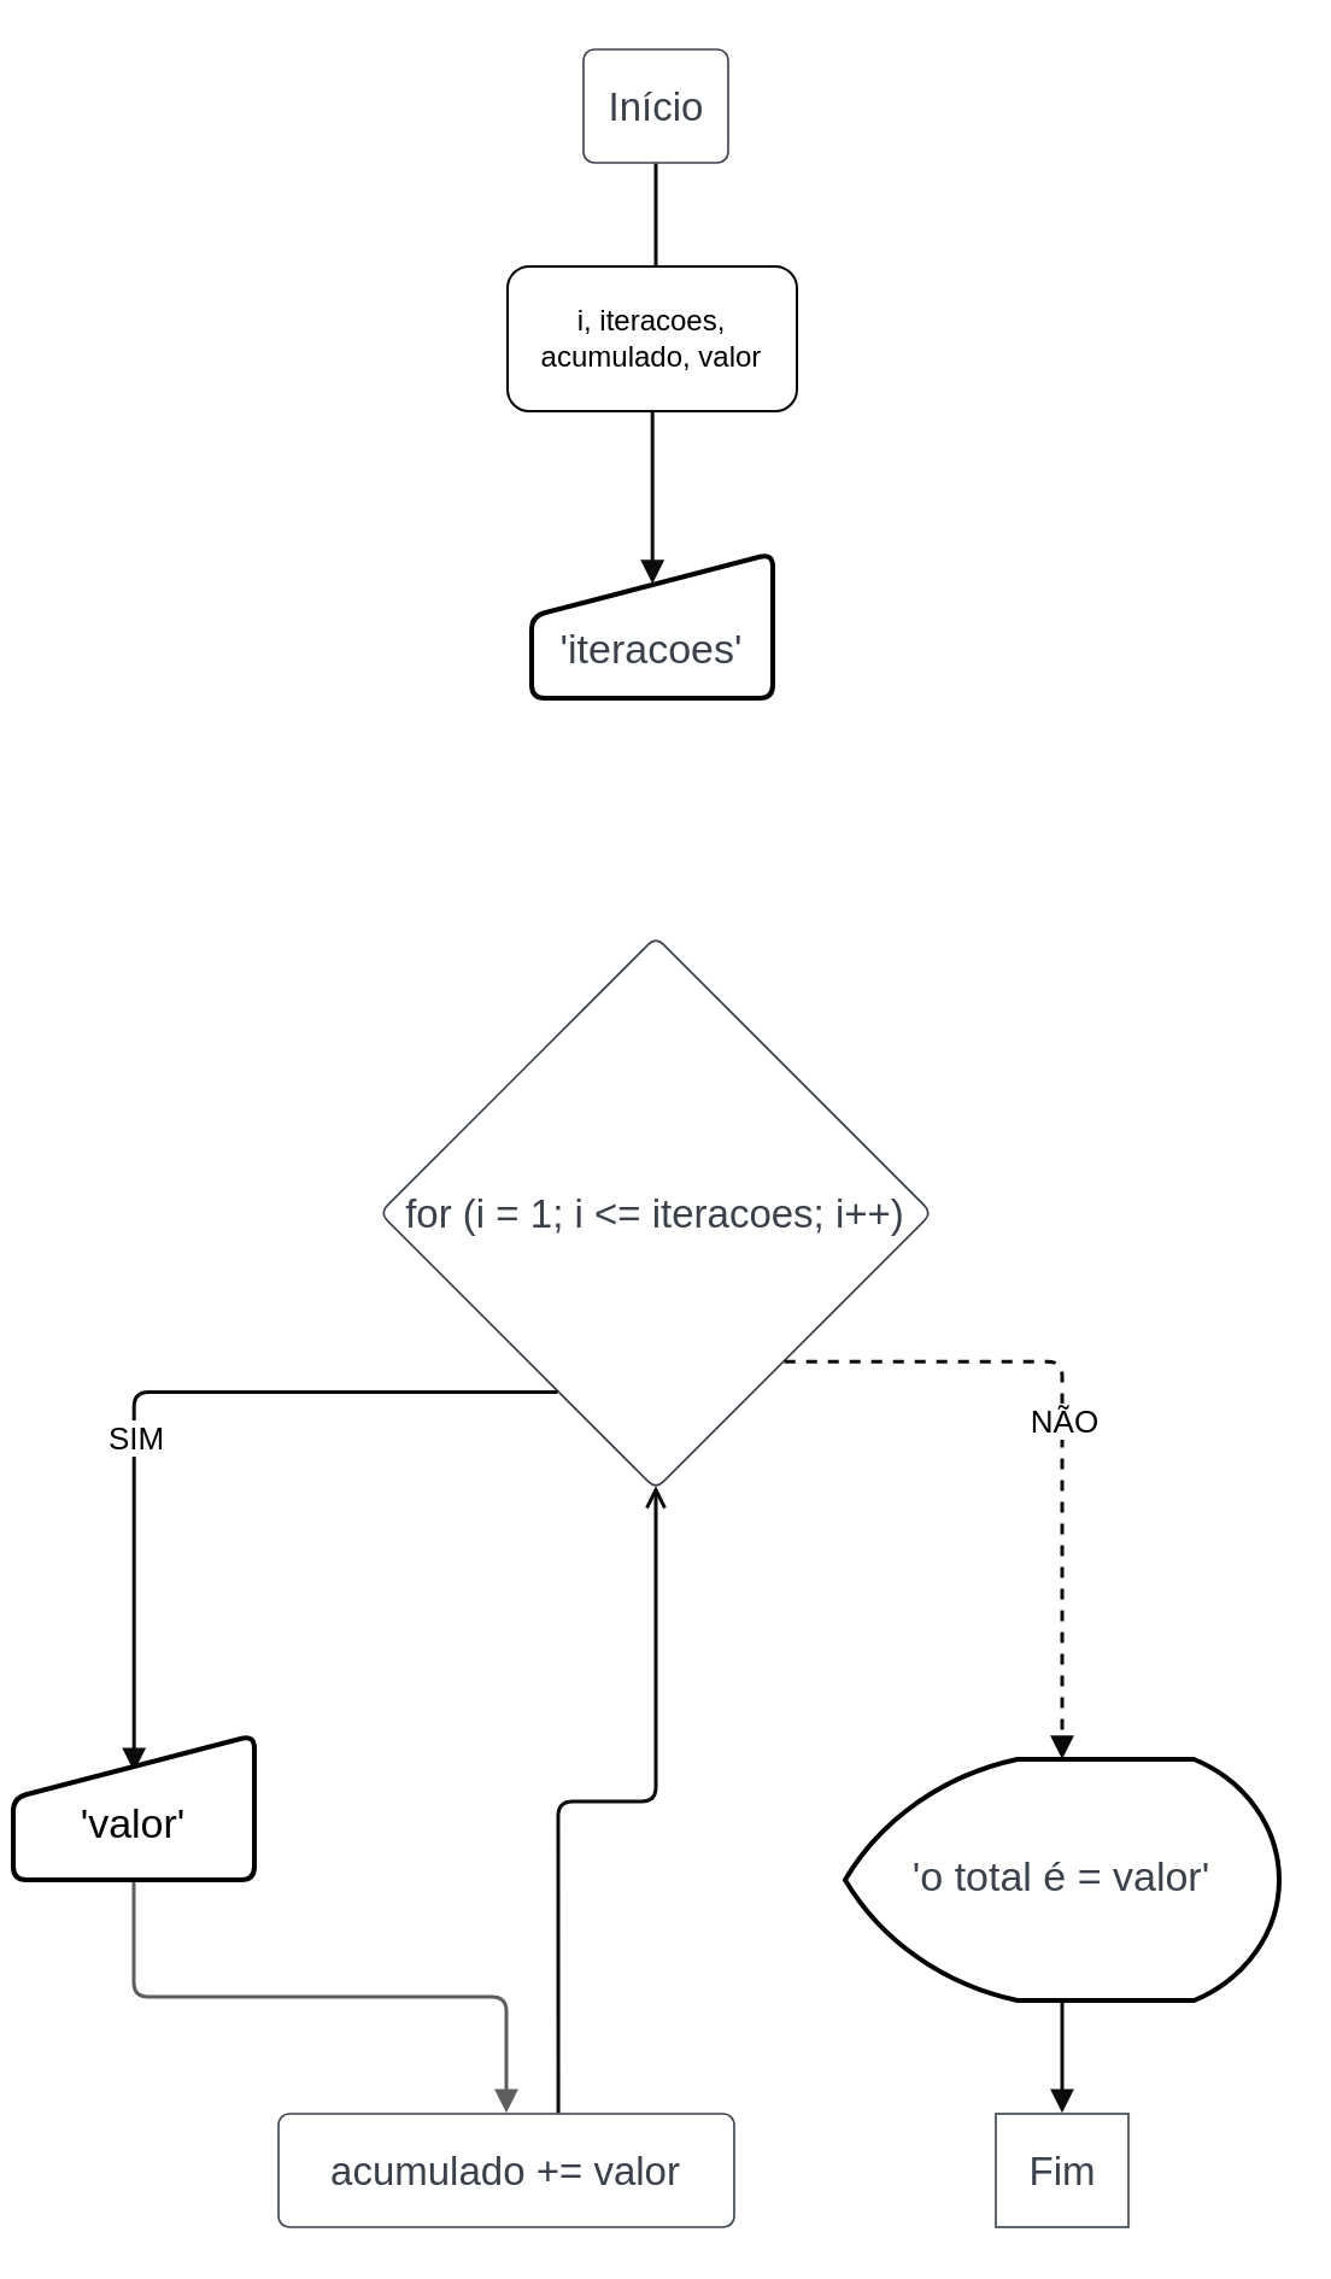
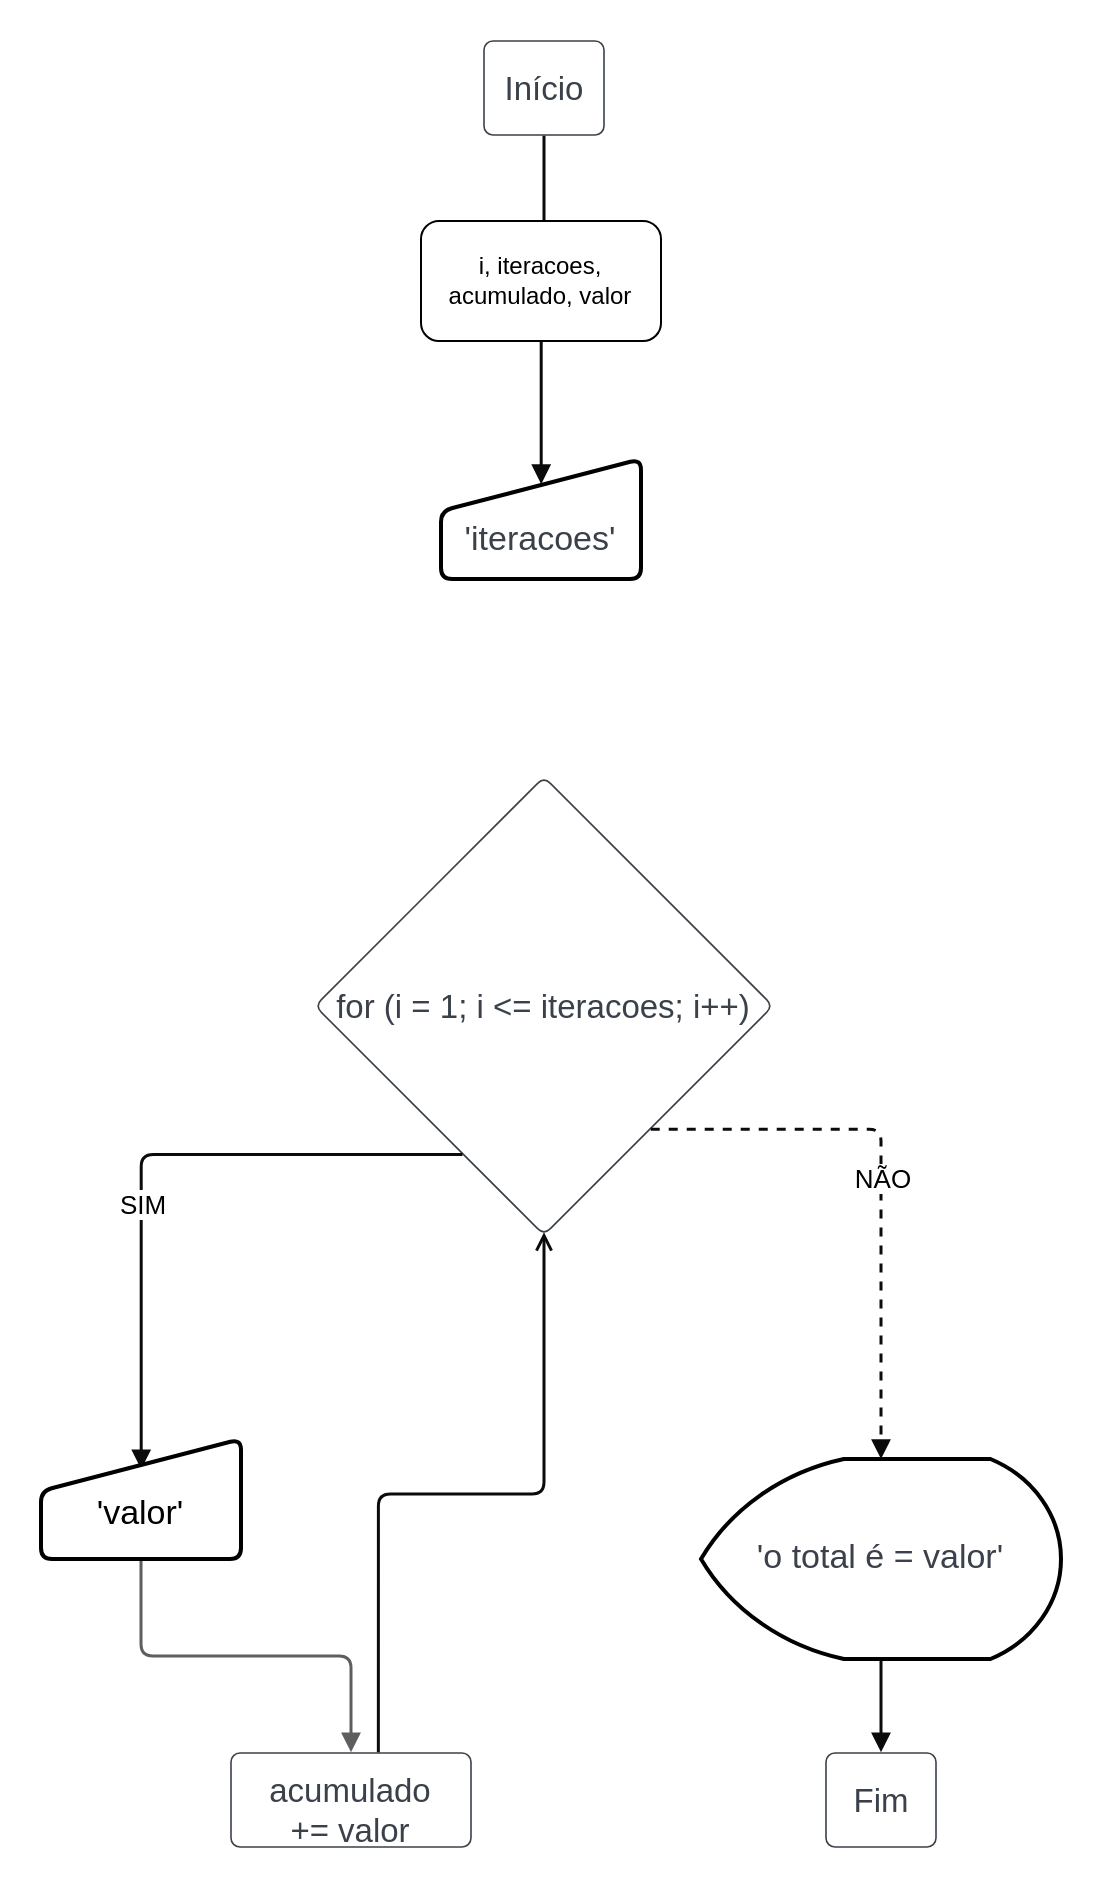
- <mxCell id="18" value="&lt;div&gt;&lt;br&gt;&lt;/div&gt;&lt;div&gt;&lt;font style=&quot;font-size: 17px;&quot;&gt;'valor'&lt;/font&gt;&lt;/div&gt;" style="html=1;strokeWidth=2;shape=manualInput;whiteSpace=wrap;rounded=1;size=26;arcSize=11;" vertex="1" parent="1"><mxGeometry x="5" y="719" width="100" height="60" as="geometry" /></mxCell>
+ <mxCell id="18" value="&lt;div&gt;&lt;br&gt;&lt;/div&gt;&lt;div&gt;&lt;font style=&quot;font-size: 17px;&quot;&gt;'valor'&lt;/font&gt;&lt;/div&gt;" style="html=1;strokeWidth=2;shape=manualInput;whiteSpace=wrap;rounded=1;size=26;arcSize=11;" vertex="1" parent="1"><mxGeometry x="20" y="719" width="100" height="60" as="geometry" /></mxCell>
- <mxCell id="3" value="acumulado += valor" style="html=1;overflow=block;blockSpacing=1;whiteSpace=wrap;fontSize=16.5;fontColor=#3a414a;align=center;spacing=9;strokeColor=#3a414a;rounded=1;absoluteArcSize=1;arcSize=9;fillColor=#ffffff;strokeWidth=0.8;lucidId=uzTmS87x47qH;" vertex="1" parent="1"><mxGeometry x="115" y="876" width="189" height="47" as="geometry" /></mxCell>
+ <mxCell id="3" value="acumulado += valor" style="html=1;overflow=block;blockSpacing=1;whiteSpace=wrap;fontSize=16.5;fontColor=#3a414a;align=center;spacing=9;strokeColor=#3a414a;rounded=1;absoluteArcSize=1;arcSize=9;fillColor=#ffffff;strokeWidth=0.8;lucidId=uzTmS87x47qH;" vertex="1" parent="1"><mxGeometry x="115" y="876" width="120" height="47" as="geometry" /></mxCell>
- <mxCell id="5" value="Fim" style="html=1;overflow=block;blockSpacing=1;whiteSpace=wrap;fontSize=16.5;fontColor=#3a414a;align=center;spacing=9;strokeColor=#3a414a;absoluteArcSize=1;arcSize=9;fillColor=#ffffff;strokeWidth=0.8;lucidId=uzTmHjrZwmrM;rounded=0;" vertex="1" parent="1"><mxGeometry x="412.5" y="876" width="55" height="47" as="geometry" /></mxCell>
+ <mxCell id="5" value="Fim" style="html=1;overflow=block;blockSpacing=1;whiteSpace=wrap;fontSize=16.5;fontColor=#3a414a;align=center;spacing=9;strokeColor=#3a414a;rounded=1;absoluteArcSize=1;arcSize=9;fillColor=#ffffff;strokeWidth=0.8;lucidId=uzTmHjrZwmrM;" vertex="1" parent="1"><mxGeometry x="412.5" y="876" width="55" height="47" as="geometry" /></mxCell>
